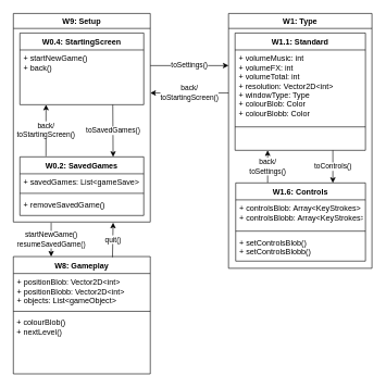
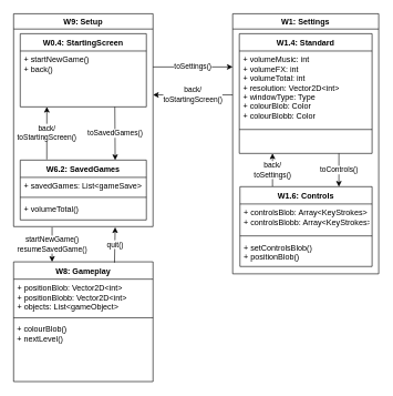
- <mxCell id="8" value="W1: Type" style="swimlane;whiteSpace=wrap;html=1;" vertex="1" parent="1"><mxGeometry x="350" y="20" width="220" height="391" as="geometry" /></mxCell>
+ <mxCell id="8" value="W1: Settings" style="swimlane;whiteSpace=wrap;html=1;" vertex="1" parent="1"><mxGeometry x="350" y="20" width="220" height="391" as="geometry" /></mxCell>
- <mxCell id="9" value="W1.1: Standard" style="swimlane;fontStyle=1;align=center;verticalAlign=top;childLayout=stackLayout;horizontal=1;startSize=26;horizontalStack=0;resizeParent=1;resizeLast=0;collapsible=1;marginBottom=0;rounded=0;shadow=0;strokeWidth=1;" parent="8" vertex="1"><mxGeometry x="10" y="30" width="200" height="180" as="geometry"><mxRectangle x="550" y="140" width="160" height="26" as="alternateBounds" /></mxGeometry></mxCell>
+ <mxCell id="9" value="W1.4: Standard" style="swimlane;fontStyle=1;align=center;verticalAlign=top;childLayout=stackLayout;horizontal=1;startSize=26;horizontalStack=0;resizeParent=1;resizeLast=0;collapsible=1;marginBottom=0;rounded=0;shadow=0;strokeWidth=1;" parent="8" vertex="1"><mxGeometry x="10" y="30" width="200" height="180" as="geometry"><mxRectangle x="550" y="140" width="160" height="26" as="alternateBounds" /></mxGeometry></mxCell>
- <mxCell id="4" value="W0.2: SavedGames" style="swimlane;fontStyle=1;align=center;verticalAlign=top;childLayout=stackLayout;horizontal=1;startSize=26;horizontalStack=0;resizeParent=1;resizeLast=0;collapsible=1;marginBottom=0;rounded=0;shadow=0;strokeWidth=1;" parent="1" vertex="1"><mxGeometry x="30" y="240" width="190" height="90" as="geometry"><mxRectangle x="130" y="380" width="160" height="26" as="alternateBounds" /></mxGeometry></mxCell>
+ <mxCell id="4" value="W6.2: SavedGames" style="swimlane;fontStyle=1;align=center;verticalAlign=top;childLayout=stackLayout;horizontal=1;startSize=26;horizontalStack=0;resizeParent=1;resizeLast=0;collapsible=1;marginBottom=0;rounded=0;shadow=0;strokeWidth=1;" parent="1" vertex="1"><mxGeometry x="30" y="240" width="190" height="90" as="geometry"><mxRectangle x="130" y="380" width="160" height="26" as="alternateBounds" /></mxGeometry></mxCell>
- <mxCell id="7" value="+ removeSavedGame()&#10;" style="text;align=left;verticalAlign=top;spacingLeft=4;spacingRight=4;overflow=hidden;rotatable=0;points=[[0,0.5],[1,0.5]];portConstraint=eastwest;" parent="4" vertex="1"><mxGeometry y="60" width="190" height="30" as="geometry" /></mxCell>
+ <mxCell id="7" value="+ volumeTotal()&#10;" style="text;align=left;verticalAlign=top;spacingLeft=4;spacingRight=4;overflow=hidden;rotatable=0;points=[[0,0.5],[1,0.5]];portConstraint=eastwest;" parent="4" vertex="1"><mxGeometry y="60" width="190" height="30" as="geometry" /></mxCell>
- <mxCell id="28" value="+ setControlsBlob()&#10;+ setControlsBlobb()&#10;&#10;" style="text;align=left;verticalAlign=top;spacingLeft=4;spacingRight=4;overflow=hidden;rotatable=0;points=[[0,0.5],[1,0.5]];portConstraint=eastwest;" vertex="1" parent="25"><mxGeometry y="78" width="199" height="42" as="geometry" /></mxCell>
+ <mxCell id="28" value="+ setControlsBlob()&#10;+ positionBlob()&#10;&#10;" style="text;align=left;verticalAlign=top;spacingLeft=4;spacingRight=4;overflow=hidden;rotatable=0;points=[[0,0.5],[1,0.5]];portConstraint=eastwest;" vertex="1" parent="25"><mxGeometry y="78" width="199" height="42" as="geometry" /></mxCell>
